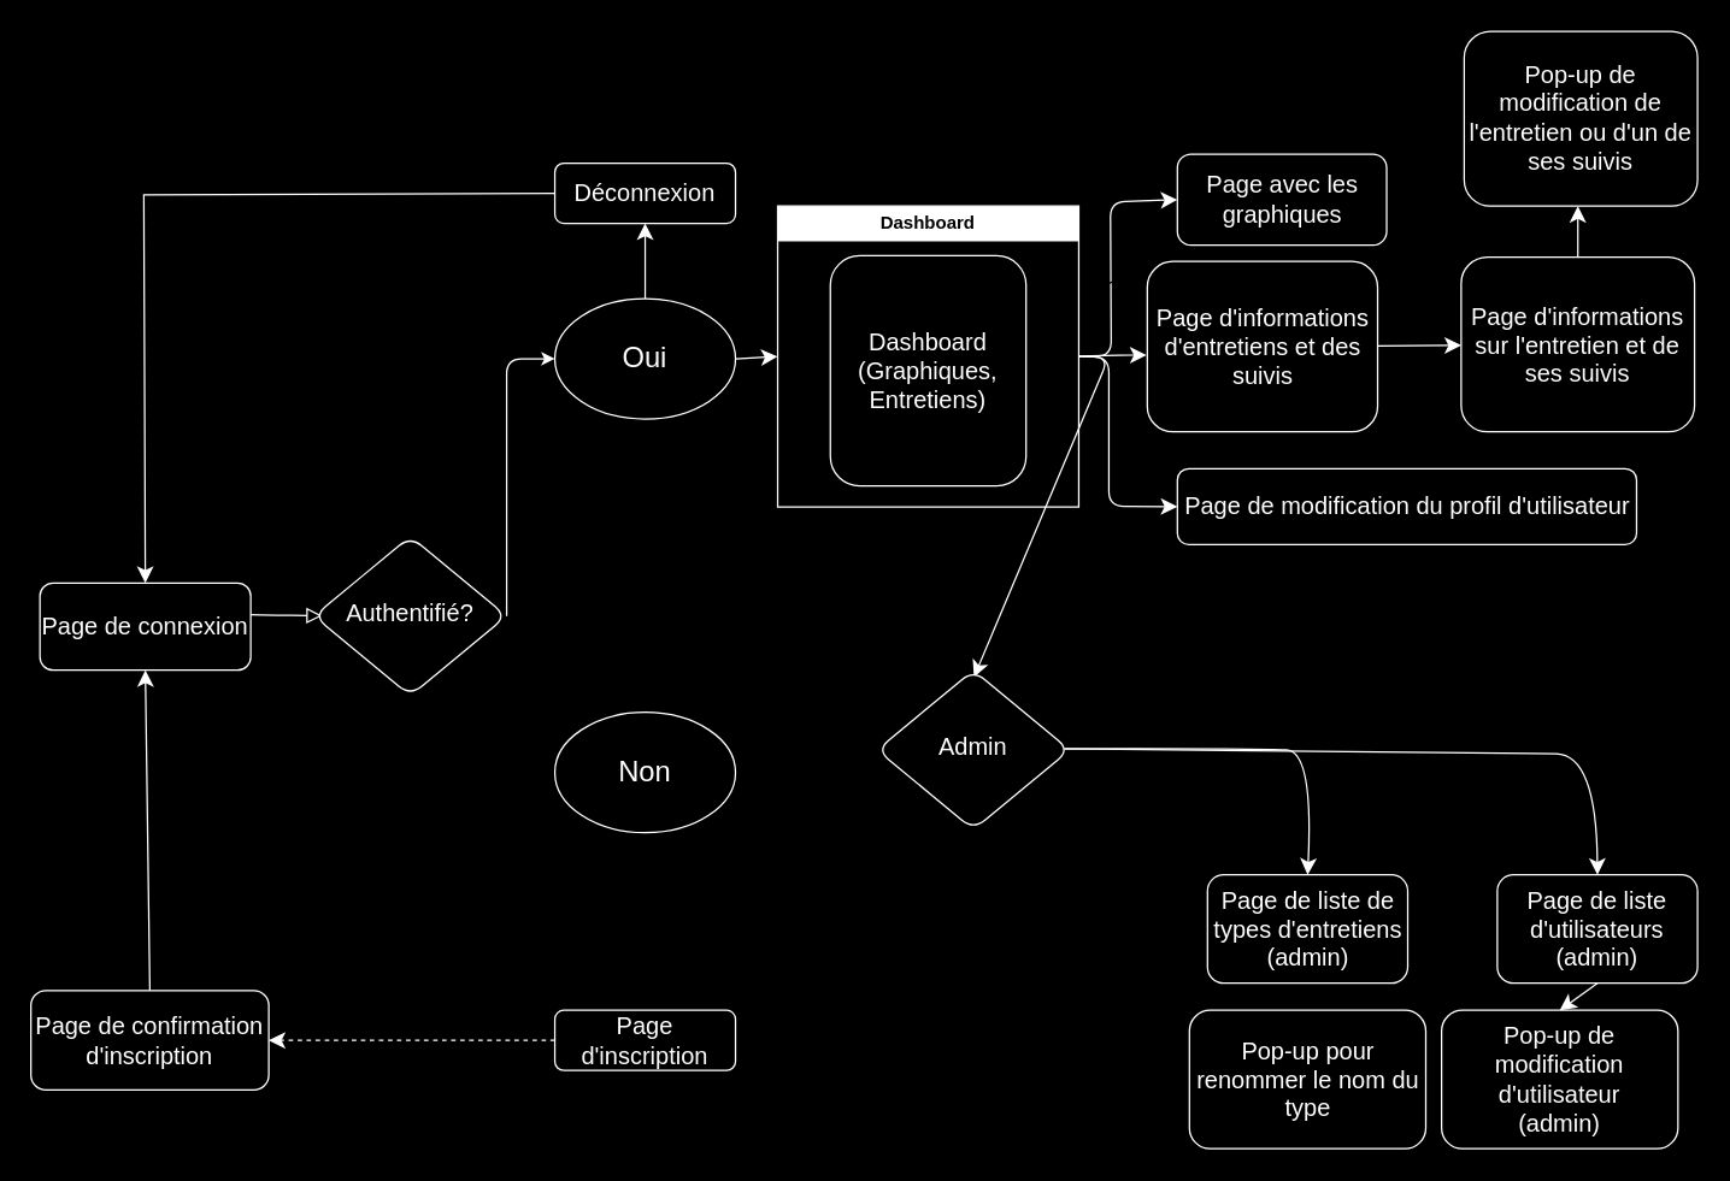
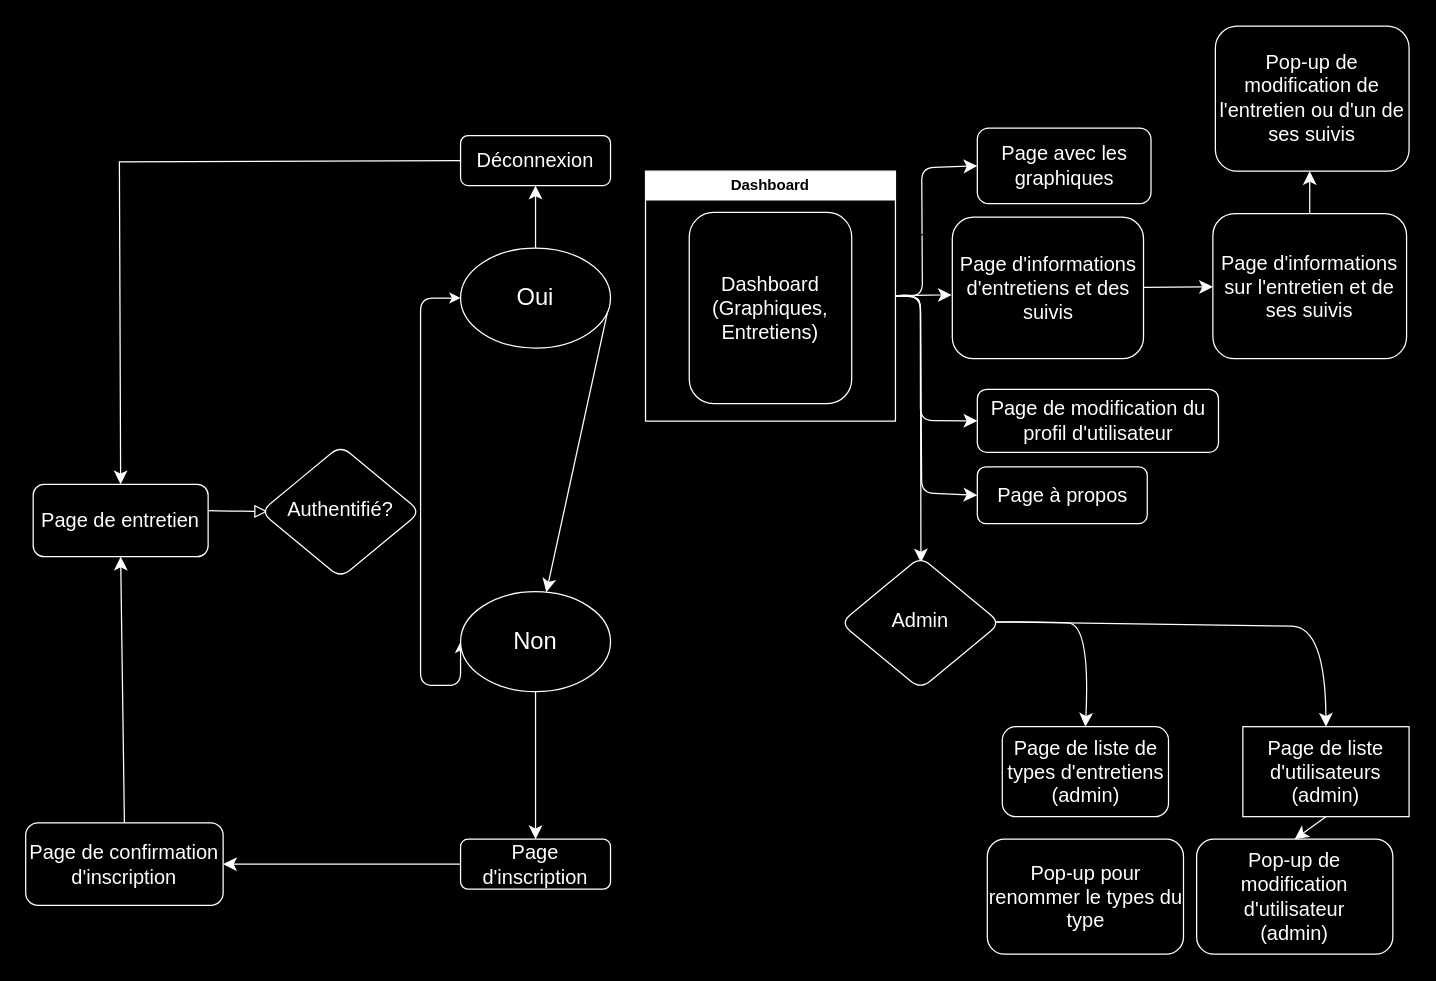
- <mxCell id="7" value="" style="edgeStyle=none;curved=1;rounded=0;orthogonalLoop=1;jettySize=auto;html=1;fontSize=12;startSize=8;endSize=8;strokeColor=#FFFFFF;entryX=0;entryY=0.5;entryDx=0;entryDy=0;exitX=1;exitY=0.5;exitDx=0;exitDy=0;" parent="1" source="8" target="32" edge="1"><mxGeometry relative="1" as="geometry"><mxPoint x="523.997" y="240.761" as="sourcePoint" /></mxGeometry></mxCell>
+ <mxCell id="7" value="" style="edgeStyle=none;curved=1;rounded=0;orthogonalLoop=1;jettySize=auto;html=1;fontSize=12;startSize=8;endSize=8;strokeColor=#FFFFFF;exitX=1;exitY=0.5;exitDx=0;exitDy=0;" parent="1" source="8" target="10" edge="1"><mxGeometry relative="1" as="geometry"><mxPoint x="523.997" y="240.761" as="sourcePoint" /></mxGeometry></mxCell>
- <mxCell id="23" value="&lt;font style=&quot;font-size: 16px;&quot;&gt;Page de modification du profil d'utilisateur&lt;/font&gt;" style="rounded=1;whiteSpace=wrap;html=1;fontSize=12;glass=0;strokeWidth=1;shadow=0;strokeColor=#FFFFFF;fontColor=#FFFFFF;fillColor=#000000;" parent="1" vertex="1"><mxGeometry x="781.5" y="311" width="305" height="50.5" as="geometry" /></mxCell>
+ <mxCell id="23" value="&lt;font style=&quot;font-size: 16px;&quot;&gt;Page de modification du profil d'utilisateur&lt;/font&gt;" style="rounded=1;whiteSpace=wrap;html=1;fontSize=12;glass=0;strokeWidth=1;shadow=0;strokeColor=#FFFFFF;fontColor=#FFFFFF;fillColor=#000000;" parent="1" vertex="1"><mxGeometry x="781.5" y="311" width="193" height="50.5" as="geometry" /></mxCell>
+ <mxCell id="15" style="edgeStyle=none;curved=0;rounded=1;orthogonalLoop=1;jettySize=auto;html=1;exitX=1;exitY=0.5;exitDx=0;exitDy=0;entryX=0;entryY=0.5;entryDx=0;entryDy=0;fontSize=12;startSize=8;endSize=8;strokeColor=#FFFFFF;fontColor=#FFFFFF;" parent="1" source="32" target="24" edge="1"><mxGeometry relative="1" as="geometry"><Array as="points"><mxPoint x="728" y="235" /><mxPoint x="736" y="240" /><mxPoint x="737" y="394" /></Array></mxGeometry></mxCell>
+ <mxCell id="24" value="&lt;font style=&quot;font-size: 16px;&quot;&gt;Page à propos&lt;/font&gt;" style="rounded=1;whiteSpace=wrap;html=1;fontSize=12;glass=0;strokeWidth=1;shadow=0;strokeColor=#FFFFFF;fontColor=#FFFFFF;gradientColor=none;fillColor=#000000;" parent="1" vertex="1"><mxGeometry x="781.5" y="373" width="136" height="45.5" as="geometry" /></mxCell>
- <mxCell id="31" value="&lt;font style=&quot;font-size: 16px;&quot;&gt;Page de connexion&lt;/font&gt;" style="rounded=1;whiteSpace=wrap;html=1;fontSize=12;glass=0;strokeWidth=1;shadow=0;strokeColor=#FFFFFF;fontColor=#FFFFFF;fillColor=#000000;" parent="1" vertex="1"><mxGeometry x="26" y="387" width="140" height="58" as="geometry" /></mxCell>
+ <mxCell id="31" value="&lt;font style=&quot;font-size: 16px;&quot;&gt;Page de entretien&lt;/font&gt;" style="rounded=1;whiteSpace=wrap;html=1;fontSize=12;glass=0;strokeWidth=1;shadow=0;strokeColor=#FFFFFF;fontColor=#FFFFFF;fillColor=#000000;" parent="1" vertex="1"><mxGeometry x="26" y="387" width="140" height="58" as="geometry" /></mxCell>
- <mxCell id="40" value="&lt;font style=&quot;font-size: 16px;&quot;&gt;Admin&lt;/font&gt;" style="rhombus;whiteSpace=wrap;html=1;shadow=0;fontFamily=Helvetica;fontSize=12;align=center;strokeWidth=1;spacing=6;spacingTop=-4;strokeColor=#FFFFFF;fontColor=#FFFFFF;fillColor=#000000;rounded=1;" vertex="1" parent="1"><mxGeometry x="582" y="445" width="128" height="106" as="geometry" /></mxCell>
+ <mxCell id="40" value="&lt;font style=&quot;font-size: 16px;&quot;&gt;Admin&lt;/font&gt;" style="rhombus;whiteSpace=wrap;html=1;shadow=0;fontFamily=Helvetica;fontSize=12;align=center;strokeWidth=1;spacing=6;spacingTop=-4;strokeColor=#FFFFFF;fontColor=#FFFFFF;fillColor=#000000;rounded=1;" vertex="1" parent="1"><mxGeometry x="672" y="445" width="128" height="106" as="geometry" /></mxCell>
+ <mxCell id="4" style="edgeStyle=orthogonalEdgeStyle;rounded=1;orthogonalLoop=1;jettySize=auto;html=1;entryX=0;entryY=0.5;entryDx=0;entryDy=0;exitX=1;exitY=0.5;exitDx=0;exitDy=0;strokeColor=#FFFFFF;fontColor=#FFFFFF;" parent="1" source="5" target="10" edge="1"><mxGeometry relative="1" as="geometry"><Array as="points"><mxPoint x="336" y="548" /></Array></mxGeometry></mxCell>
+ <mxCell id="9" value="" style="edgeStyle=none;curved=1;rounded=0;orthogonalLoop=1;jettySize=auto;html=1;fontSize=12;startSize=8;endSize=8;strokeColor=#FFFFFF;" parent="1" source="10" target="12" edge="1"><mxGeometry relative="1" as="geometry" /></mxCell>
- <mxCell id="37" value="&lt;font style=&quot;font-size: 16px;&quot;&gt;Page de liste d'utilisateurs&lt;br&gt;(admin)&lt;/font&gt;" style="rounded=1;whiteSpace=wrap;html=1;fontSize=12;glass=0;strokeWidth=1;shadow=0;strokeColor=#FFFFFF;fontColor=#FFFFFF;fillColor=#000000;" vertex="1" parent="1"><mxGeometry x="994" y="581" width="133" height="72" as="geometry" /></mxCell>
+ <mxCell id="37" value="&lt;font style=&quot;font-size: 16px;&quot;&gt;Page de liste d'utilisateurs&lt;br&gt;(admin)&lt;/font&gt;" style="whiteSpace=wrap;html=1;fontSize=12;glass=0;strokeWidth=1;shadow=0;strokeColor=#FFFFFF;fontColor=#FFFFFF;fillColor=#000000;rounded=0;" vertex="1" parent="1"><mxGeometry x="994" y="581" width="133" height="72" as="geometry" /></mxCell>
- <mxCell id="11" style="edgeStyle=none;curved=1;rounded=1;orthogonalLoop=1;jettySize=auto;html=1;entryX=1;entryY=0.5;entryDx=0;entryDy=0;fontSize=12;startSize=8;endSize=8;strokeColor=#FFFFFF;fontColor=#FFFFFF;dashed=1;" parent="1" source="12" target="26" edge="1"><mxGeometry relative="1" as="geometry" /></mxCell>
+ <mxCell id="11" style="edgeStyle=none;curved=1;rounded=1;orthogonalLoop=1;jettySize=auto;html=1;entryX=1;entryY=0.5;entryDx=0;entryDy=0;fontSize=12;startSize=8;endSize=8;strokeColor=#FFFFFF;fontColor=#FFFFFF;" parent="1" source="12" target="26" edge="1"><mxGeometry relative="1" as="geometry" /></mxCell>
- <mxCell id="43" value="&lt;span style=&quot;font-size: 16px;&quot;&gt;Pop-up pour renommer le nom du type&lt;/span&gt;" style="rounded=1;whiteSpace=wrap;html=1;fontSize=12;glass=0;strokeWidth=1;shadow=0;strokeColor=#FFFFFF;fontColor=#FFFFFF;fillColor=#000000;" vertex="1" parent="1"><mxGeometry x="789.5" y="671" width="157" height="92" as="geometry" /></mxCell>
+ <mxCell id="43" value="&lt;span style=&quot;font-size: 16px;&quot;&gt;Pop-up pour renommer le types du type&lt;/span&gt;" style="rounded=1;whiteSpace=wrap;html=1;fontSize=12;glass=0;strokeWidth=1;shadow=0;strokeColor=#FFFFFF;fontColor=#FFFFFF;fillColor=#000000;" vertex="1" parent="1"><mxGeometry x="789.5" y="671" width="157" height="92" as="geometry" /></mxCell>
